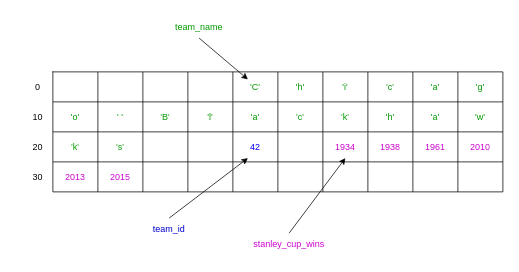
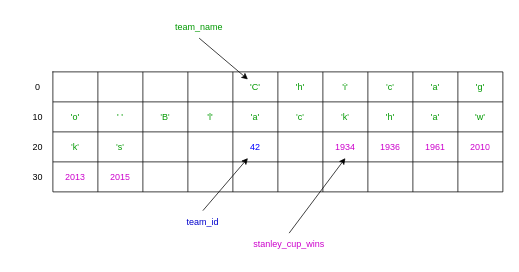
- <mxCell id="35" value="1938" style="shape=partialRectangle;html=1;whiteSpace=wrap;connectable=0;overflow=hidden;fillColor=none;top=0;left=0;bottom=0;right=0;pointerEvents=1;labelBackgroundColor=default;fontColor=#CC00CC;" vertex="1" parent="27"><mxGeometry x="420" width="60" height="40" as="geometry"><mxRectangle width="60" height="40" as="alternateBounds" /></mxGeometry></mxCell>
+ <mxCell id="35" value="1936" style="shape=partialRectangle;html=1;whiteSpace=wrap;connectable=0;overflow=hidden;fillColor=none;top=0;left=0;bottom=0;right=0;pointerEvents=1;labelBackgroundColor=default;fontColor=#CC00CC;" vertex="1" parent="27"><mxGeometry x="420" width="60" height="40" as="geometry"><mxRectangle width="60" height="40" as="alternateBounds" /></mxGeometry></mxCell>
- <mxCell id="51" value="&lt;font color=&quot;#0000cc&quot;&gt;team_id&lt;/font&gt;" style="text;html=1;strokeColor=none;fillColor=none;align=center;verticalAlign=middle;whiteSpace=wrap;rounded=0;labelBackgroundColor=default;fontColor=#009900;" vertex="1" parent="1"><mxGeometry x="195" y="290" width="60" height="30" as="geometry" /></mxCell>
+ <mxCell id="51" value="&lt;font color=&quot;#0000cc&quot;&gt;team_id&lt;/font&gt;" style="text;html=1;strokeColor=none;fillColor=none;align=center;verticalAlign=middle;whiteSpace=wrap;rounded=0;labelBackgroundColor=default;fontColor=#009900;" vertex="1" parent="1"><mxGeometry x="240" y="280" width="60" height="30" as="geometry" /></mxCell>
